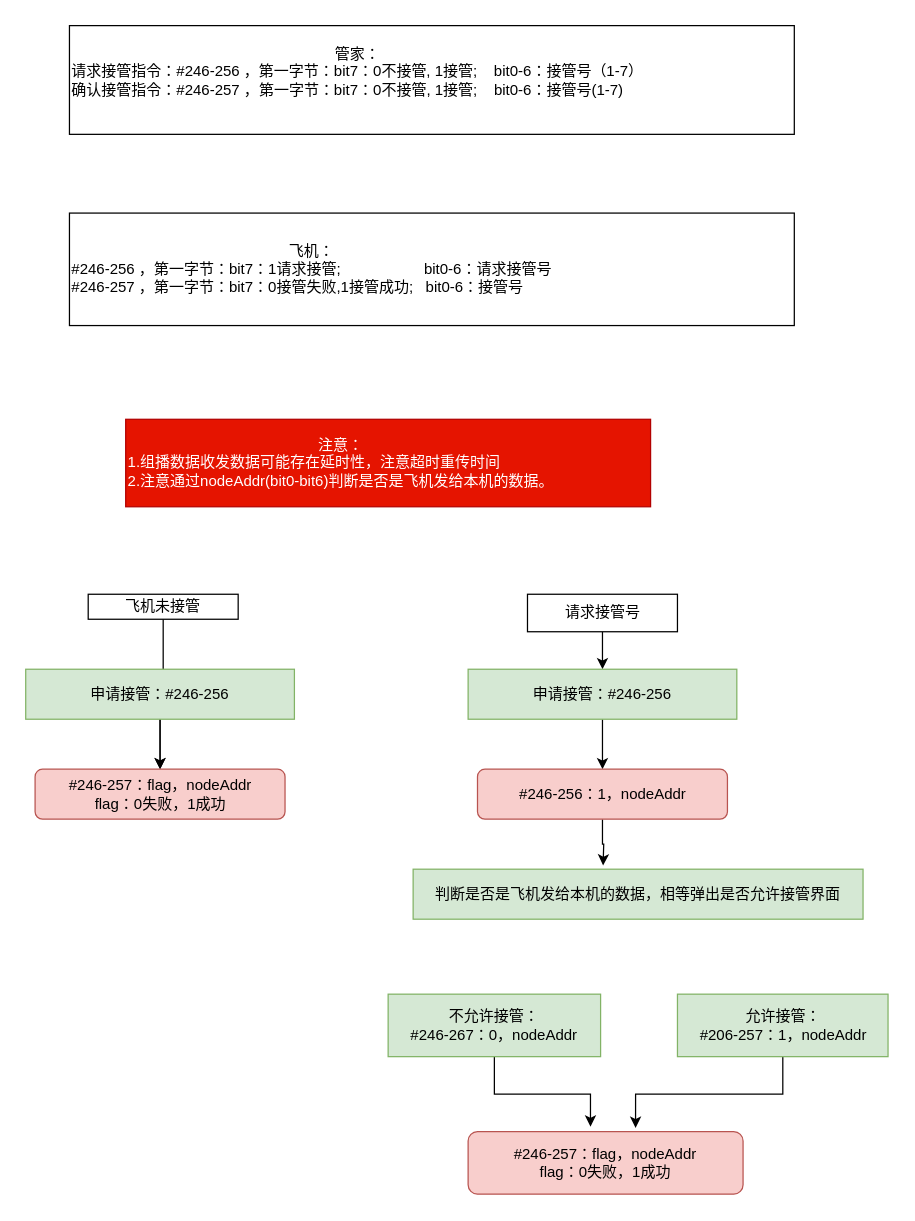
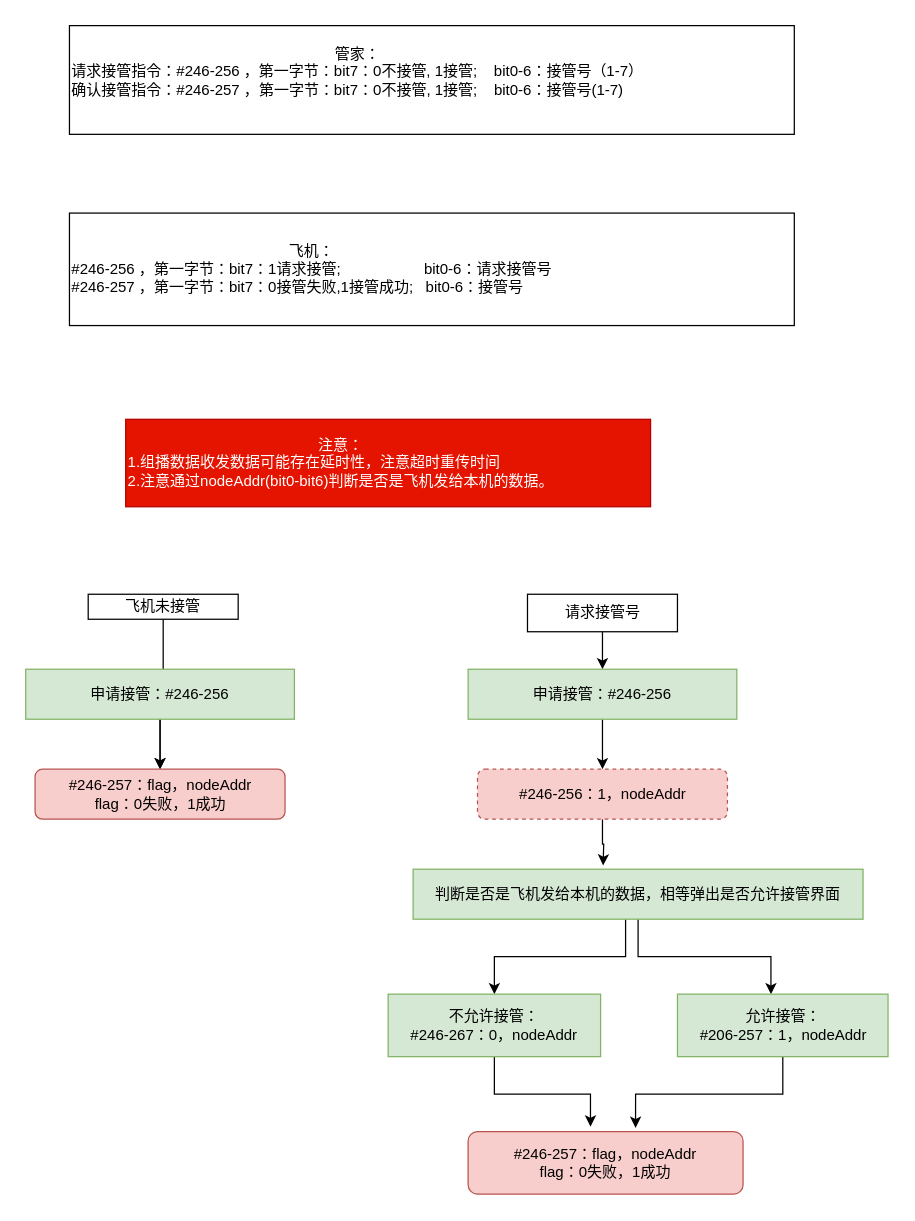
- <mxCell id="14" value="#246-256：1，nodeAddr" style="rounded=1;whiteSpace=wrap;html=1;fillColor=#f8cecc;strokeColor=#b85450;" parent="1" vertex="1"><mxGeometry x="381.5" y="615" width="200" height="40" as="geometry" /></mxCell>
+ <mxCell id="14" value="#246-256：1，nodeAddr" style="rounded=1;whiteSpace=wrap;html=1;fillColor=#f8cecc;strokeColor=#b85450;dashed=1;" parent="1" vertex="1"><mxGeometry x="381.5" y="615" width="200" height="40" as="geometry" /></mxCell>
+ <mxCell id="15" value="" style="edgeStyle=orthogonalEdgeStyle;rounded=0;orthogonalLoop=1;jettySize=auto;html=1;" parent="1" source="17" target="19" edge="1"><mxGeometry relative="1" as="geometry"><Array as="points"><mxPoint x="500" y="765" /><mxPoint x="395" y="765" /></Array></mxGeometry></mxCell>
+ <mxCell id="16" style="edgeStyle=orthogonalEdgeStyle;rounded=0;orthogonalLoop=1;jettySize=auto;html=1;exitX=0.5;exitY=1;exitDx=0;exitDy=0;entryX=0.444;entryY=0;entryDx=0;entryDy=0;entryPerimeter=0;" parent="1" source="17" target="21" edge="1"><mxGeometry relative="1" as="geometry" /></mxCell>
